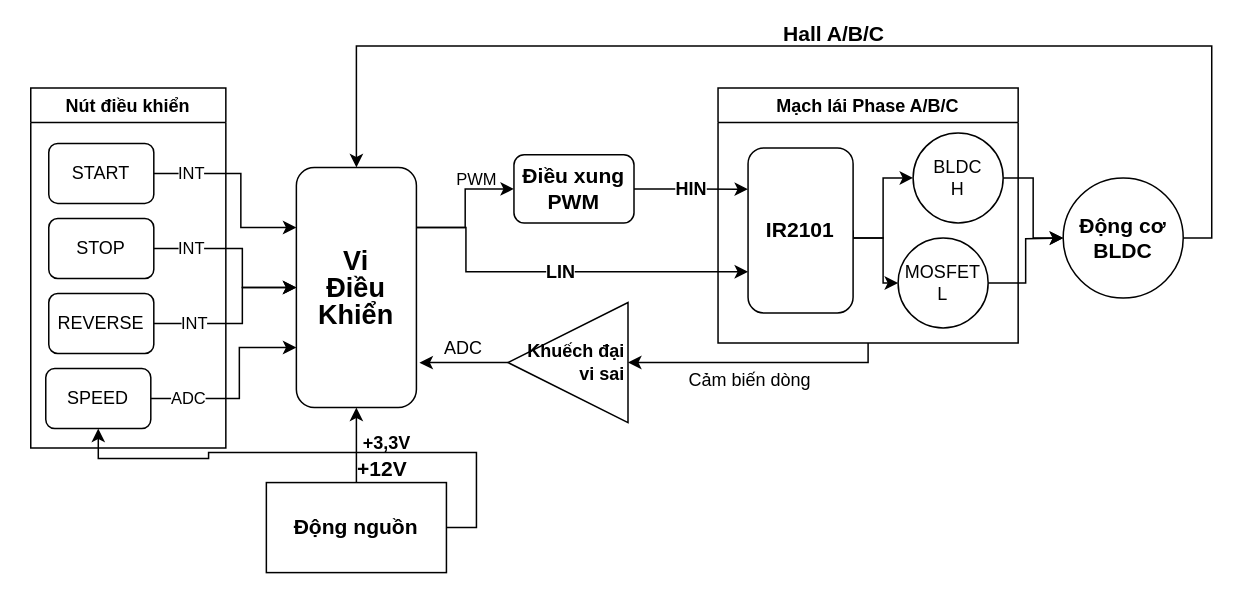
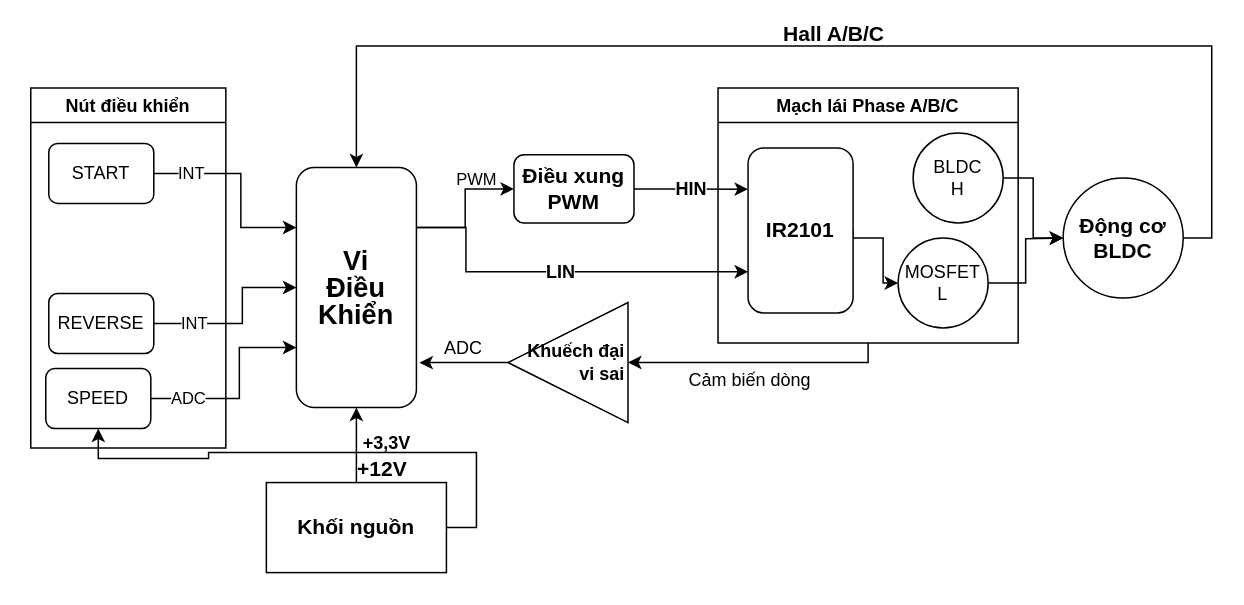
- <mxCell id="15" style="edgeStyle=orthogonalEdgeStyle;rounded=0;orthogonalLoop=1;jettySize=auto;html=1;exitX=1;exitY=0.5;exitDx=0;exitDy=0;entryX=0;entryY=0.5;entryDx=0;entryDy=0;" parent="14" source="17" target="18" edge="1"><mxGeometry relative="1" as="geometry"><Array as="points"><mxPoint x="110" y="100" /><mxPoint x="110" y="60" /></Array></mxGeometry></mxCell>
- <mxCell id="30" value="STOP" style="rounded=1;whiteSpace=wrap;html=1;" vertex="1" parent="27"><mxGeometry x="12" y="87" width="70" height="40" as="geometry" /></mxCell>
- <mxCell id="6" value="INT" style="edgeStyle=orthogonalEdgeStyle;rounded=0;orthogonalLoop=1;jettySize=auto;html=1;exitX=1;exitY=0.5;exitDx=0;exitDy=0;entryX=0;entryY=0.5;entryDx=0;entryDy=0;" parent="1" source="30" target="4" edge="1"><mxGeometry x="-0.581" relative="1" as="geometry"><mxPoint x="197" y="141" as="targetPoint" /><mxPoint as="offset" /><mxPoint x="127" y="155.5" as="sourcePoint" /><Array as="points"><mxPoint x="161" y="155" /><mxPoint x="161" y="181" /></Array></mxGeometry></mxCell>
- <mxCell id="12" value="&lt;h3&gt;Động nguồn&lt;/h3&gt;" style="rounded=0;whiteSpace=wrap;html=1;" parent="1" vertex="1"><mxGeometry x="177" y="311" width="120" height="60" as="geometry" /></mxCell>
+ <mxCell id="12" value="&lt;h3&gt;Khối nguồn&lt;/h3&gt;" style="rounded=0;whiteSpace=wrap;html=1;" parent="1" vertex="1"><mxGeometry x="177" y="311" width="120" height="60" as="geometry" /></mxCell>
